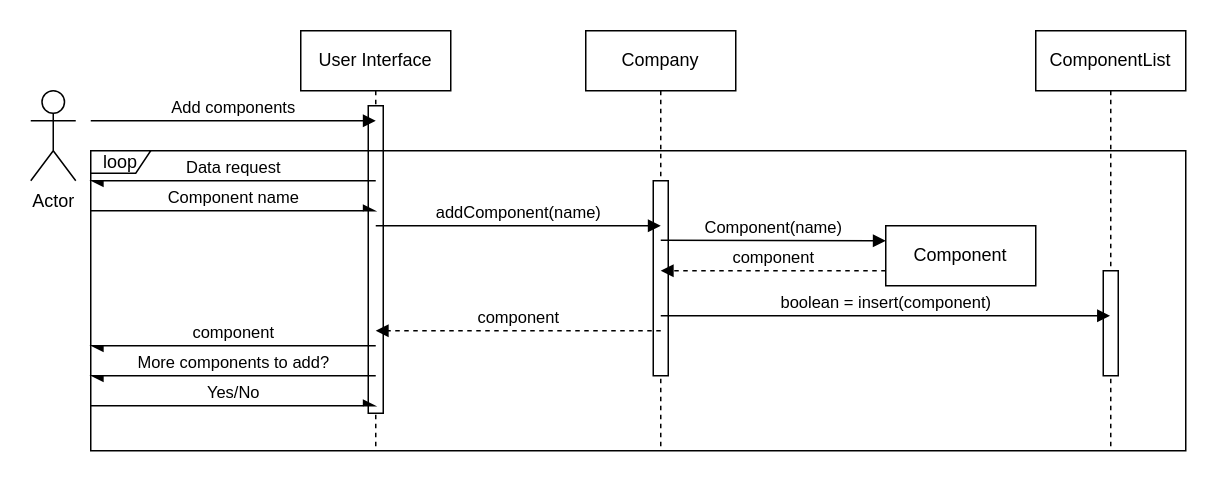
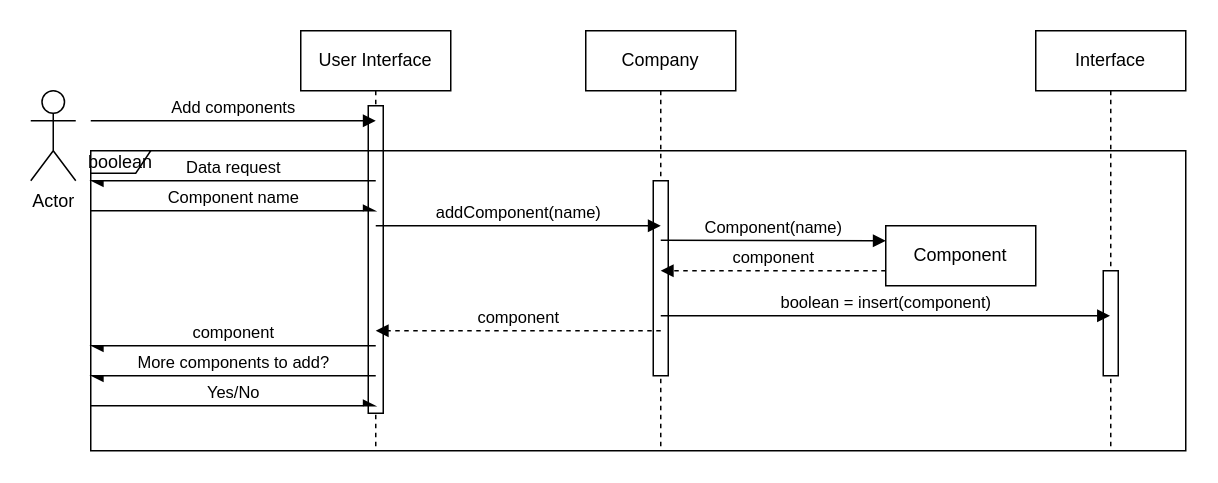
- <mxCell id="5" value="ComponentList" style="shape=umlLifeline;perimeter=lifelinePerimeter;whiteSpace=wrap;html=1;container=1;collapsible=0;recursiveResize=0;outlineConnect=0;fillColor=none;" vertex="1" parent="1"><mxGeometry x="690" y="20" width="100" height="280" as="geometry" /></mxCell>
+ <mxCell id="5" value="Interface" style="shape=umlLifeline;perimeter=lifelinePerimeter;whiteSpace=wrap;html=1;container=1;collapsible=0;recursiveResize=0;outlineConnect=0;fillColor=none;" vertex="1" parent="1"><mxGeometry x="690" y="20" width="100" height="280" as="geometry" /></mxCell>
- <mxCell id="20" value="loop" style="shape=umlFrame;whiteSpace=wrap;html=1;fontFamily=Helvetica;width=40;height=15;fillColor=none;" vertex="1" parent="1"><mxGeometry x="60" y="100" width="730" height="200" as="geometry" /></mxCell>
+ <mxCell id="20" value="boolean" style="shape=umlFrame;whiteSpace=wrap;html=1;fontFamily=Helvetica;width=40;height=15;fillColor=none;" vertex="1" parent="1"><mxGeometry x="60" y="100" width="730" height="200" as="geometry" /></mxCell>
